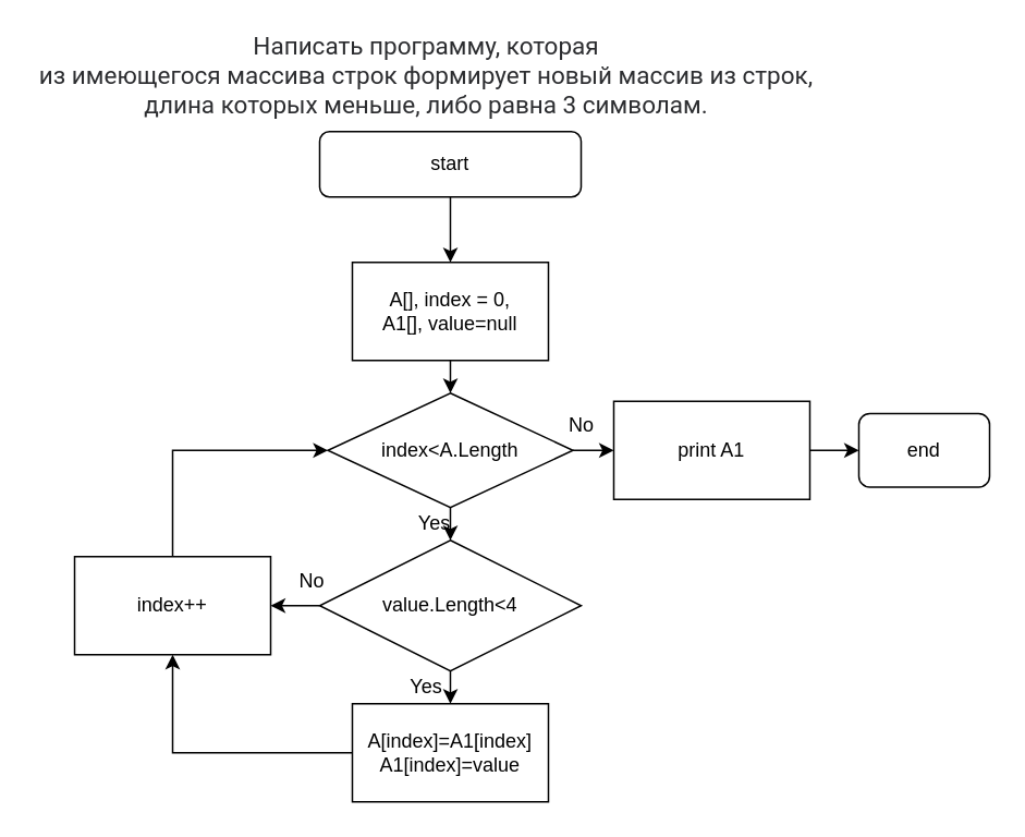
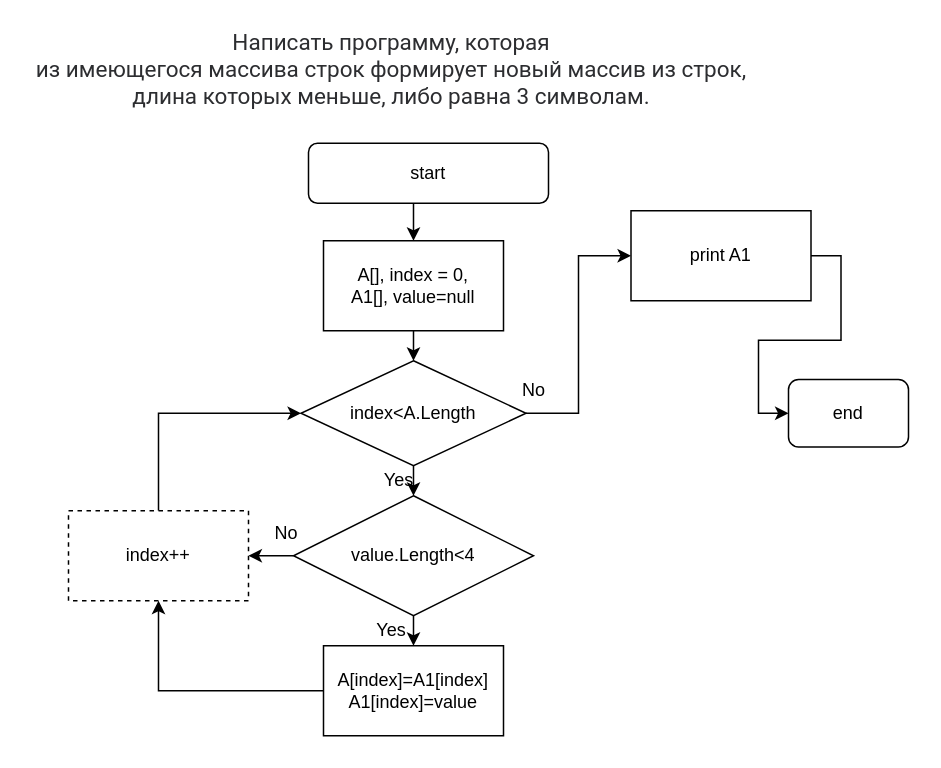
- <mxCell id="3" value="start" style="rounded=1;whiteSpace=wrap;html=1;" vertex="1" parent="1"><mxGeometry x="195" width="160" height="40" as="geometry" y="80" /></mxCell>
+ <mxCell id="3" value="start" style="rounded=1;whiteSpace=wrap;html=1;" vertex="1" parent="1"><mxGeometry x="205" y="95" width="160" height="40" as="geometry" /></mxCell>
- <mxCell id="10" value="&lt;span&gt;print A1&lt;/span&gt;" style="rounded=0;whiteSpace=wrap;html=1;" vertex="1" parent="1"><mxGeometry x="375" y="245" width="120" height="60" as="geometry" /></mxCell>
+ <mxCell id="10" value="&lt;span&gt;print A1&lt;/span&gt;" style="rounded=0;whiteSpace=wrap;html=1;" vertex="1" parent="1"><mxGeometry x="420" y="140" width="120" height="60" as="geometry" /></mxCell>
- <mxCell id="20" value="index++" style="rounded=0;whiteSpace=wrap;html=1;" vertex="1" parent="1"><mxGeometry x="45" y="340" width="120" height="60" as="geometry" /></mxCell>
+ <mxCell id="20" value="index++" style="rounded=0;whiteSpace=wrap;html=1;dashed=1;" vertex="1" parent="1"><mxGeometry x="45" y="340" width="120" height="60" as="geometry" /></mxCell>
